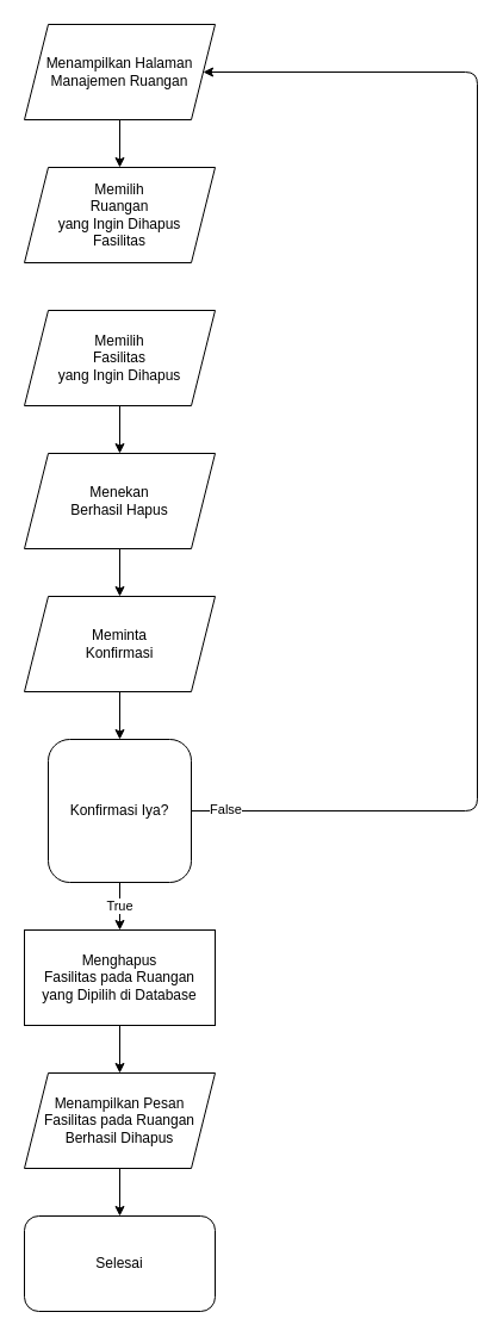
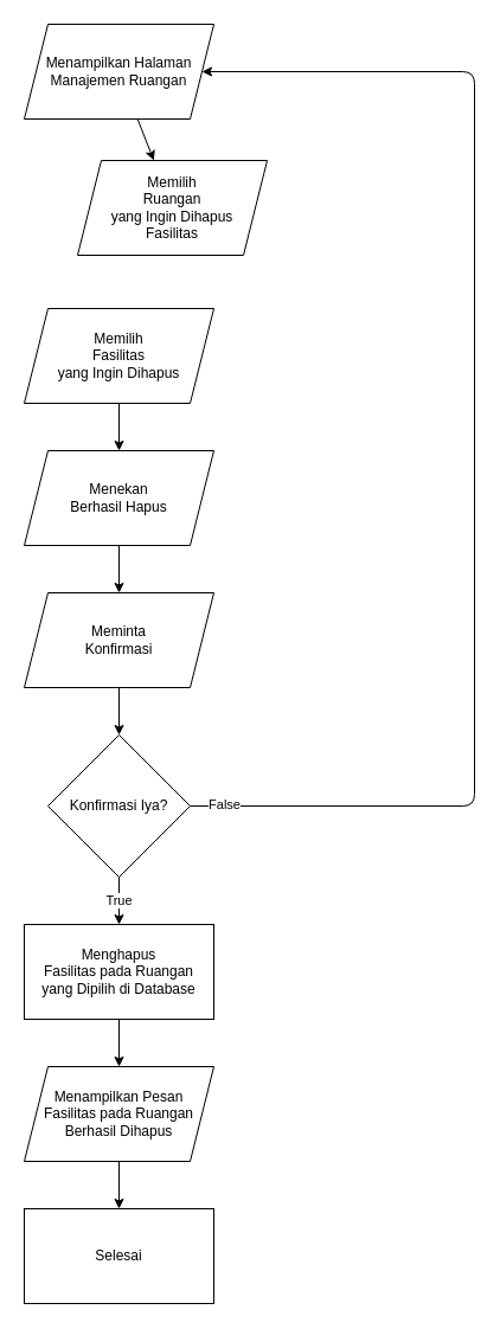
- <mxCell id="19" value="Memilih&lt;br&gt;Ruangan &lt;br&gt;yang Ingin Dihapus&lt;br&gt;Fasilitas" style="shape=parallelogram;perimeter=parallelogramPerimeter;whiteSpace=wrap;html=1;fixedSize=1;" parent="1" vertex="1"><mxGeometry x="20" y="140" width="160" height="80" as="geometry" /></mxCell>
+ <mxCell id="19" value="Memilih&lt;br&gt;Ruangan &lt;br&gt;yang Ingin Dihapus&lt;br&gt;Fasilitas" style="shape=parallelogram;perimeter=parallelogramPerimeter;whiteSpace=wrap;html=1;fixedSize=1;" parent="1" vertex="1"><mxGeometry x="65" y="135" width="160" height="80" as="geometry" /></mxCell>
- <mxCell id="12" value="Konfirmasi Iya?" style="whiteSpace=wrap;html=1;rounded=1;" parent="1" vertex="1"><mxGeometry x="40" y="620" width="120" height="120" as="geometry" /></mxCell>
+ <mxCell id="12" value="Konfirmasi Iya?" style="rhombus;whiteSpace=wrap;html=1;" parent="1" vertex="1"><mxGeometry x="40" y="620" width="120" height="120" as="geometry" /></mxCell>
- <mxCell id="18" value="Selesai" style="rounded=1;whiteSpace=wrap;html=1;" parent="1" vertex="1"><mxGeometry x="20" y="1020" width="160" height="80" as="geometry" /></mxCell>
+ <mxCell id="18" value="Selesai" style="whiteSpace=wrap;html=1;rounded=0;" parent="1" vertex="1"><mxGeometry x="20" y="1020" width="160" height="80" as="geometry" /></mxCell>
